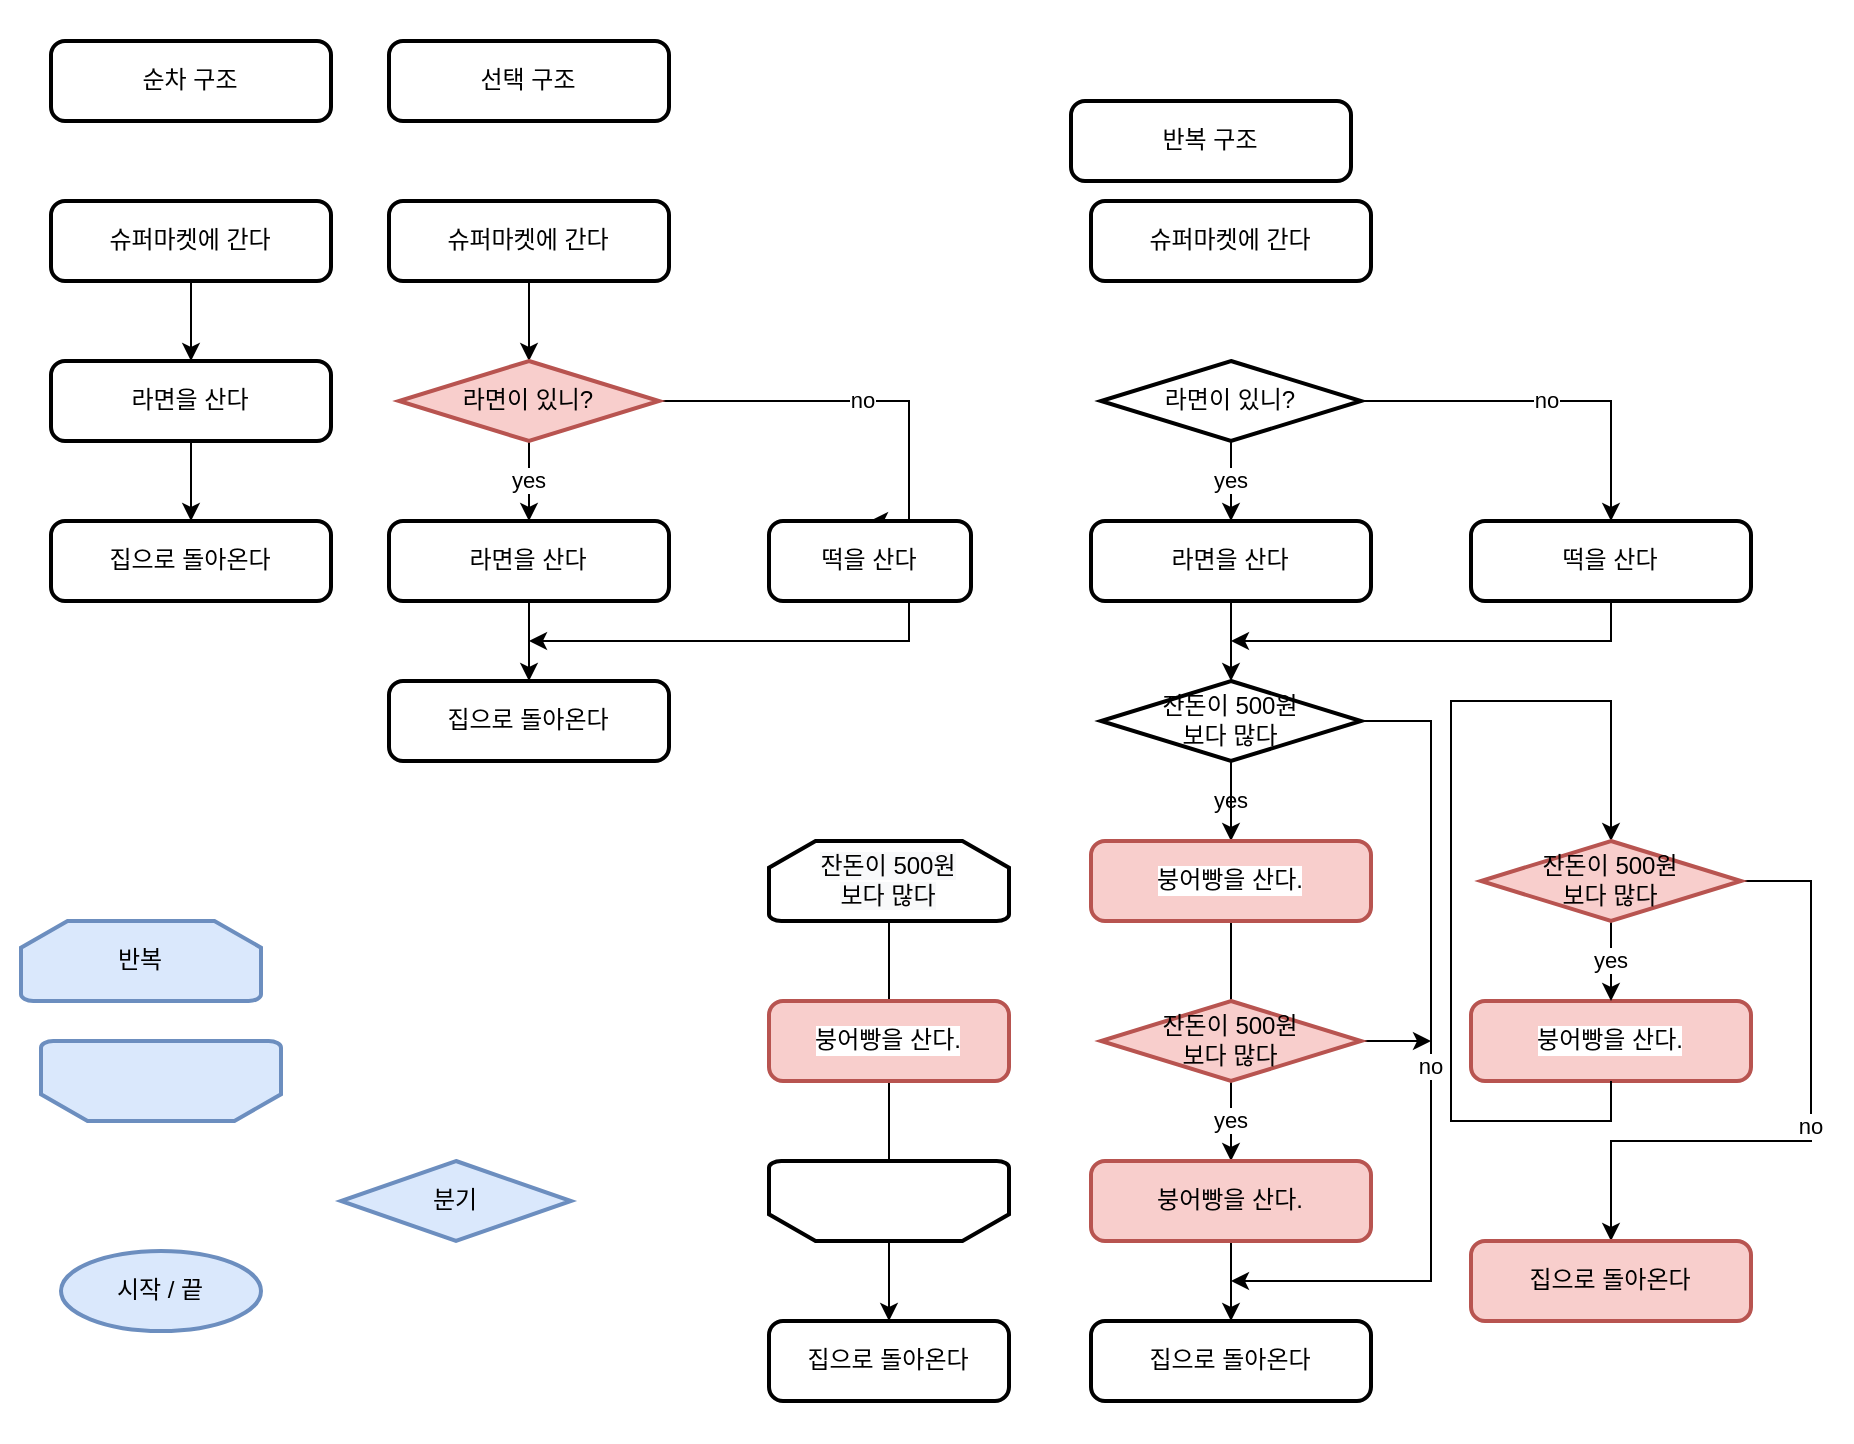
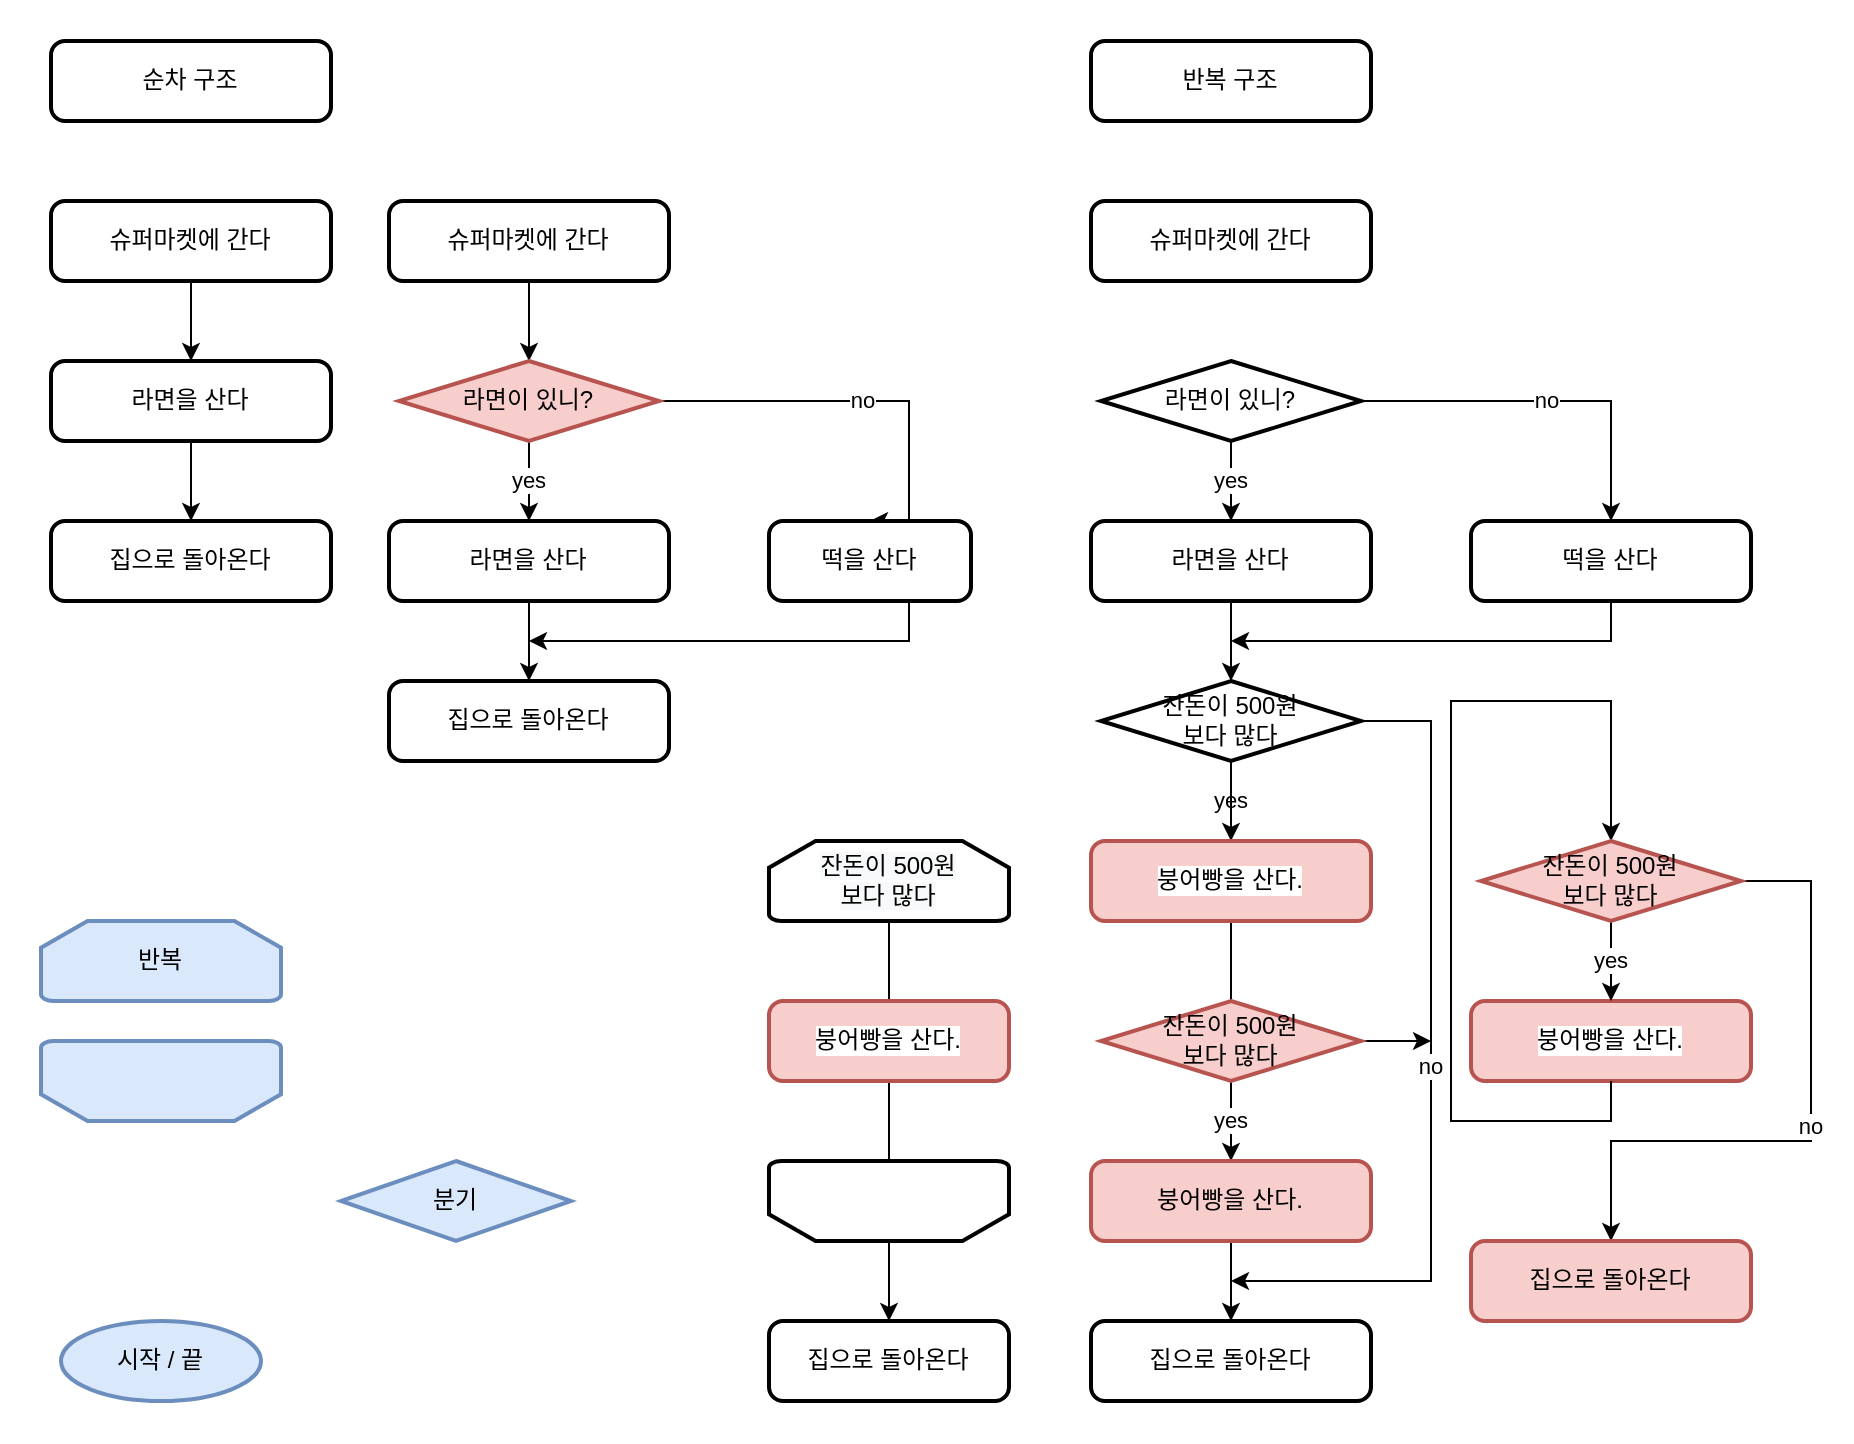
- <mxCell id="8" value="선택 구조" style="rounded=1;whiteSpace=wrap;html=1;absoluteArcSize=1;arcSize=14;strokeWidth=2;" parent="1" vertex="1"><mxGeometry x="194" y="20" width="140" height="40" as="geometry" /></mxCell>
- <mxCell id="19" value="반복 구조" style="rounded=1;whiteSpace=wrap;html=1;absoluteArcSize=1;arcSize=14;strokeWidth=2;" parent="1" vertex="1"><mxGeometry x="535" y="50" width="140" height="40" as="geometry" /></mxCell>
+ <mxCell id="19" value="반복 구조" style="rounded=1;whiteSpace=wrap;html=1;absoluteArcSize=1;arcSize=14;strokeWidth=2;" parent="1" vertex="1"><mxGeometry x="545" y="20" width="140" height="40" as="geometry" /></mxCell>
- <mxCell id="52" value="반복" style="strokeWidth=2;html=1;shape=mxgraph.flowchart.loop_limit;whiteSpace=wrap;direction=east;fillColor=#dae8fc;strokeColor=#6c8ebf;" vertex="1" parent="1"><mxGeometry x="10" y="460" width="120" height="40" as="geometry" /></mxCell>
+ <mxCell id="52" value="반복" style="strokeWidth=2;html=1;shape=mxgraph.flowchart.loop_limit;whiteSpace=wrap;direction=east;fillColor=#dae8fc;strokeColor=#6c8ebf;" vertex="1" parent="1"><mxGeometry x="20" y="460" width="120" height="40" as="geometry" /></mxCell>
- <mxCell id="51" value="시작 / 끝" style="strokeWidth=2;html=1;shape=mxgraph.flowchart.start_2;whiteSpace=wrap;fillColor=#dae8fc;strokeColor=#6c8ebf;" vertex="1" parent="1"><mxGeometry x="30" y="625" width="100" height="40" as="geometry" /></mxCell>
+ <mxCell id="51" value="시작 / 끝" style="strokeWidth=2;html=1;shape=mxgraph.flowchart.start_2;whiteSpace=wrap;fillColor=#dae8fc;strokeColor=#6c8ebf;" vertex="1" parent="1"><mxGeometry x="30" y="660" width="100" height="40" as="geometry" /></mxCell>
